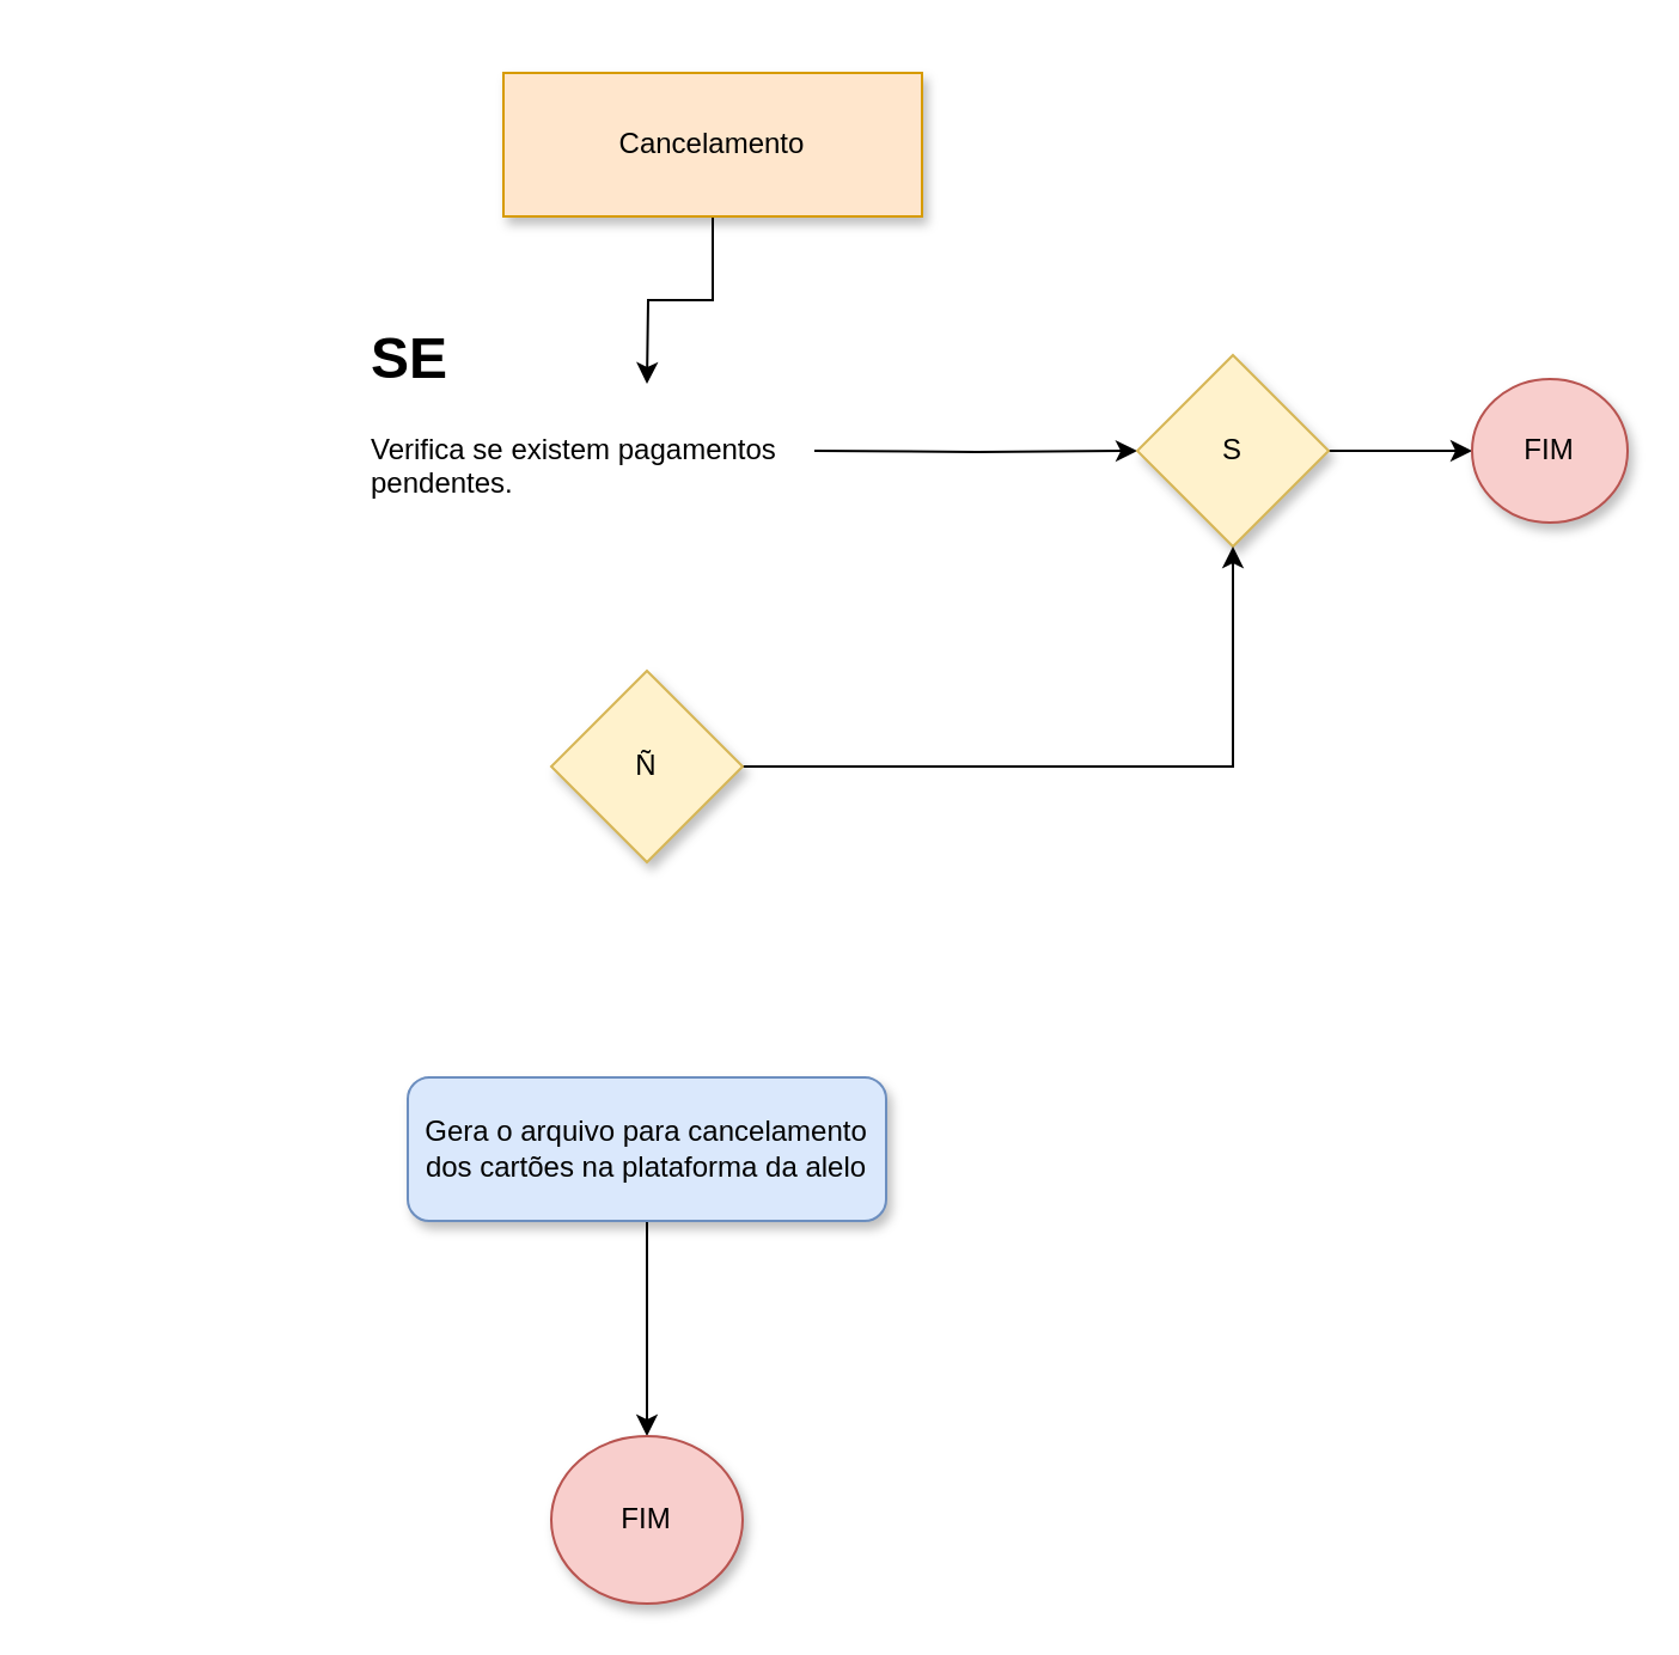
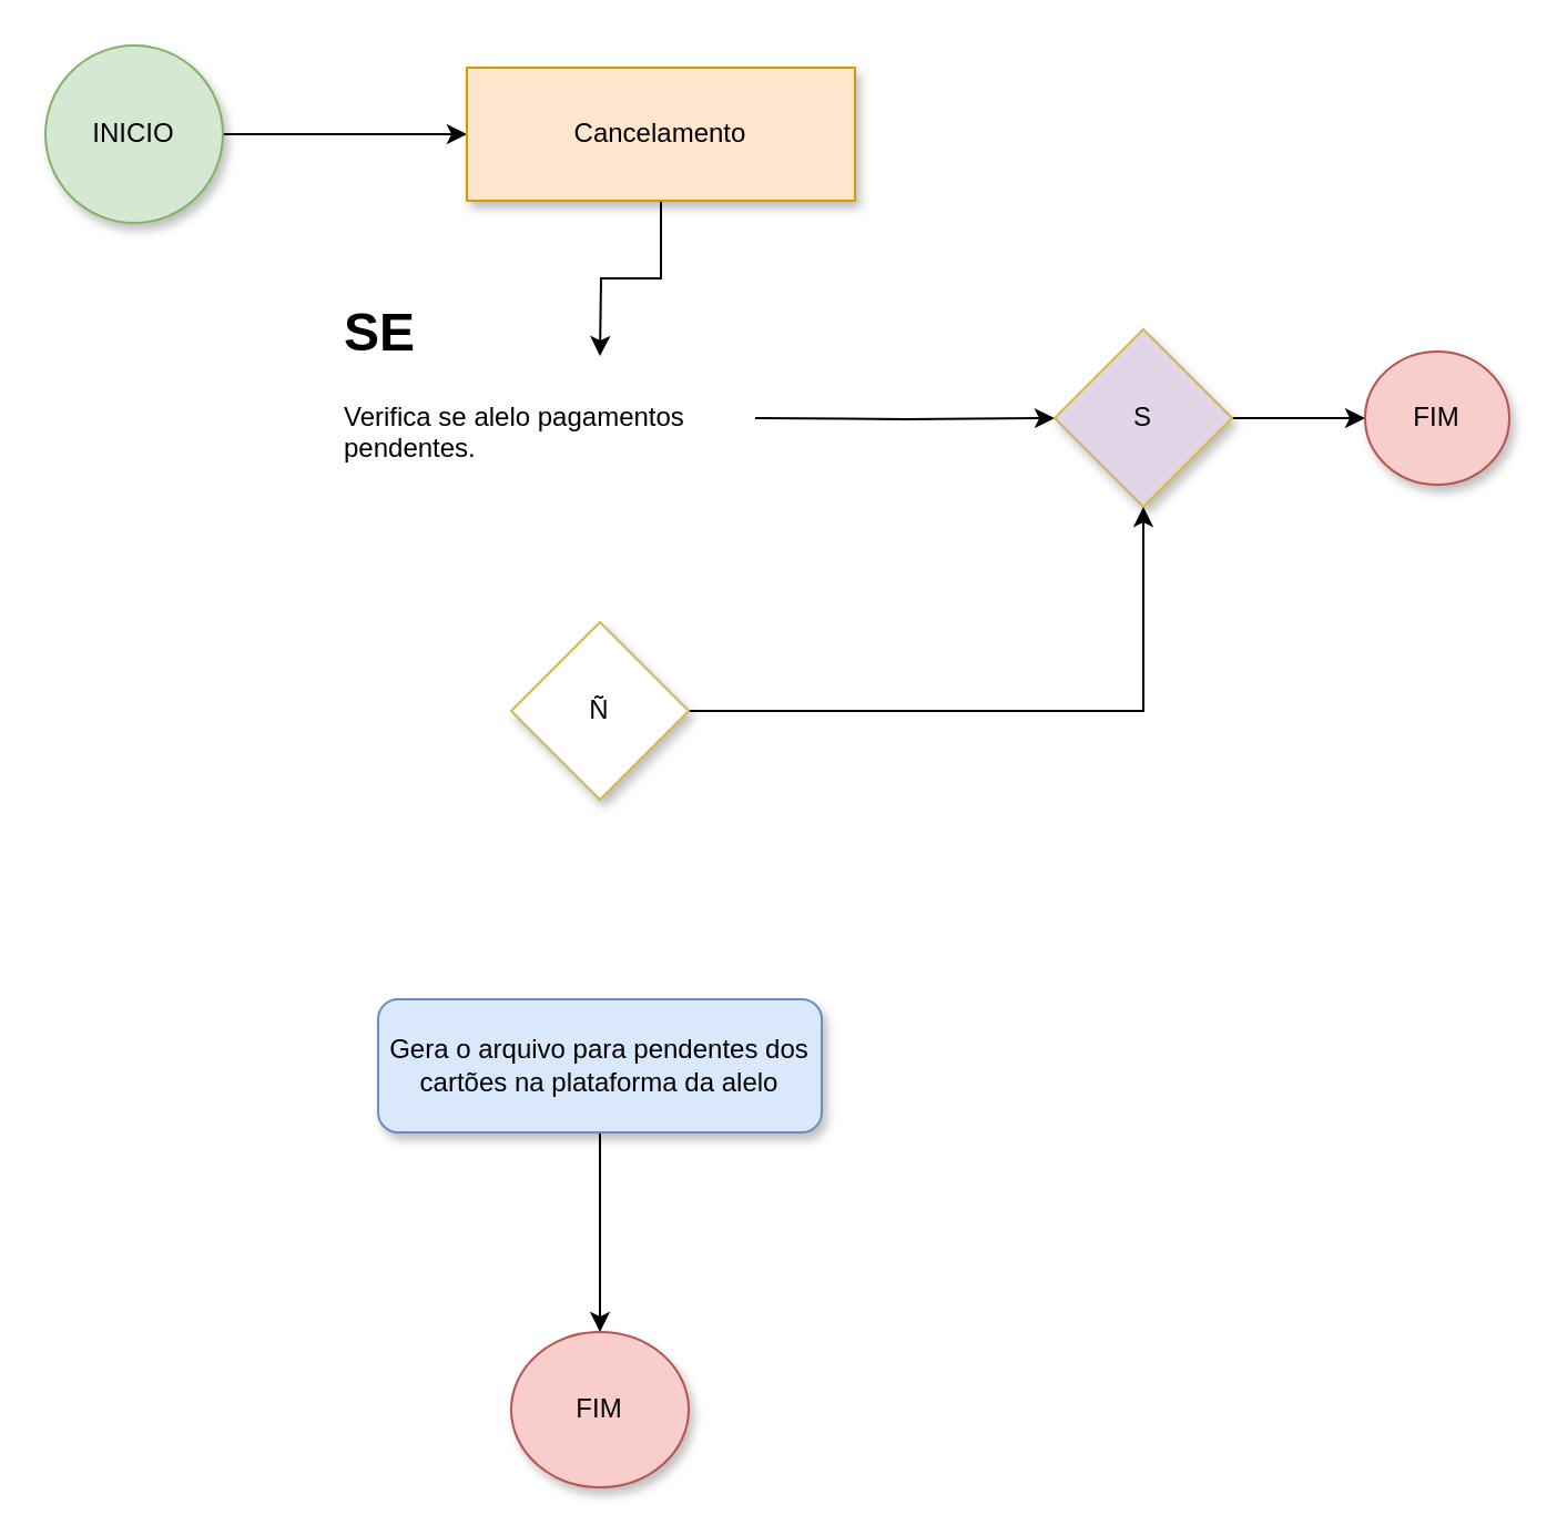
+ <mxCell id="3" value="INICIO" style="ellipse;whiteSpace=wrap;html=1;aspect=fixed;fillColor=#d5e8d4;strokeColor=#82b366;shadow=1;" vertex="1" parent="1"><mxGeometry x="20" y="20" width="80" height="80" as="geometry" /></mxCell>
+ <mxCell id="2" value="" style="edgeStyle=orthogonalEdgeStyle;rounded=0;orthogonalLoop=1;jettySize=auto;html=1;" edge="1" parent="1" source="3" target="5"><mxGeometry relative="1" as="geometry" /></mxCell>
- <mxCell id="7" value="&lt;h1&gt;SE&lt;/h1&gt;&lt;p&gt;Verifica se existem pagamentos pendentes.&lt;/p&gt;" style="text;html=1;strokeColor=none;fillColor=none;spacing=5;spacingTop=-20;whiteSpace=wrap;overflow=hidden;rounded=0;shadow=1;" vertex="1" parent="1"><mxGeometry x="150" y="130" width="190" height="80" as="geometry" /></mxCell>
+ <mxCell id="7" value="&lt;h1&gt;SE&lt;/h1&gt;&lt;p&gt;Verifica se alelo pagamentos pendentes.&lt;/p&gt;" style="text;html=1;strokeColor=none;fillColor=none;spacing=5;spacingTop=-20;whiteSpace=wrap;overflow=hidden;rounded=0;shadow=1;" vertex="1" parent="1"><mxGeometry x="150" y="130" width="190" height="80" as="geometry" /></mxCell>
- <mxCell id="9" value="S" style="rhombus;whiteSpace=wrap;html=1;shadow=1;fillColor=#fff2cc;strokeColor=#d6b656;" vertex="1" parent="1"><mxGeometry x="475" y="148" width="80" height="80" as="geometry" /></mxCell>
+ <mxCell id="9" value="S" style="rhombus;whiteSpace=wrap;html=1;shadow=1;fillColor=#e1d5e7;strokeColor=#d6b656;" vertex="1" parent="1"><mxGeometry x="475" y="148" width="80" height="80" as="geometry" /></mxCell>
- <mxCell id="12" value="Ñ" style="rhombus;whiteSpace=wrap;html=1;shadow=1;fillColor=#fff2cc;strokeColor=#d6b656;" vertex="1" parent="1"><mxGeometry x="230" y="280" width="80" height="80" as="geometry" /></mxCell>
+ <mxCell id="12" value="Ñ" style="rhombus;whiteSpace=wrap;html=1;shadow=1;fillColor=#ffffff;strokeColor=#d6b656;" vertex="1" parent="1"><mxGeometry x="230" y="280" width="80" height="80" as="geometry" /></mxCell>
- <mxCell id="14" value="Gera o arquivo para cancelamento dos cartões na plataforma da alelo" style="rounded=1;whiteSpace=wrap;html=1;fillColor=#dae8fc;strokeColor=#6c8ebf;shadow=1;" vertex="1" parent="1"><mxGeometry x="170" y="450" width="200" height="60" as="geometry" /></mxCell>
+ <mxCell id="14" value="Gera o arquivo para pendentes dos cartões na plataforma da alelo" style="rounded=1;whiteSpace=wrap;html=1;fillColor=#dae8fc;strokeColor=#6c8ebf;shadow=1;" vertex="1" parent="1"><mxGeometry x="170" y="450" width="200" height="60" as="geometry" /></mxCell>
